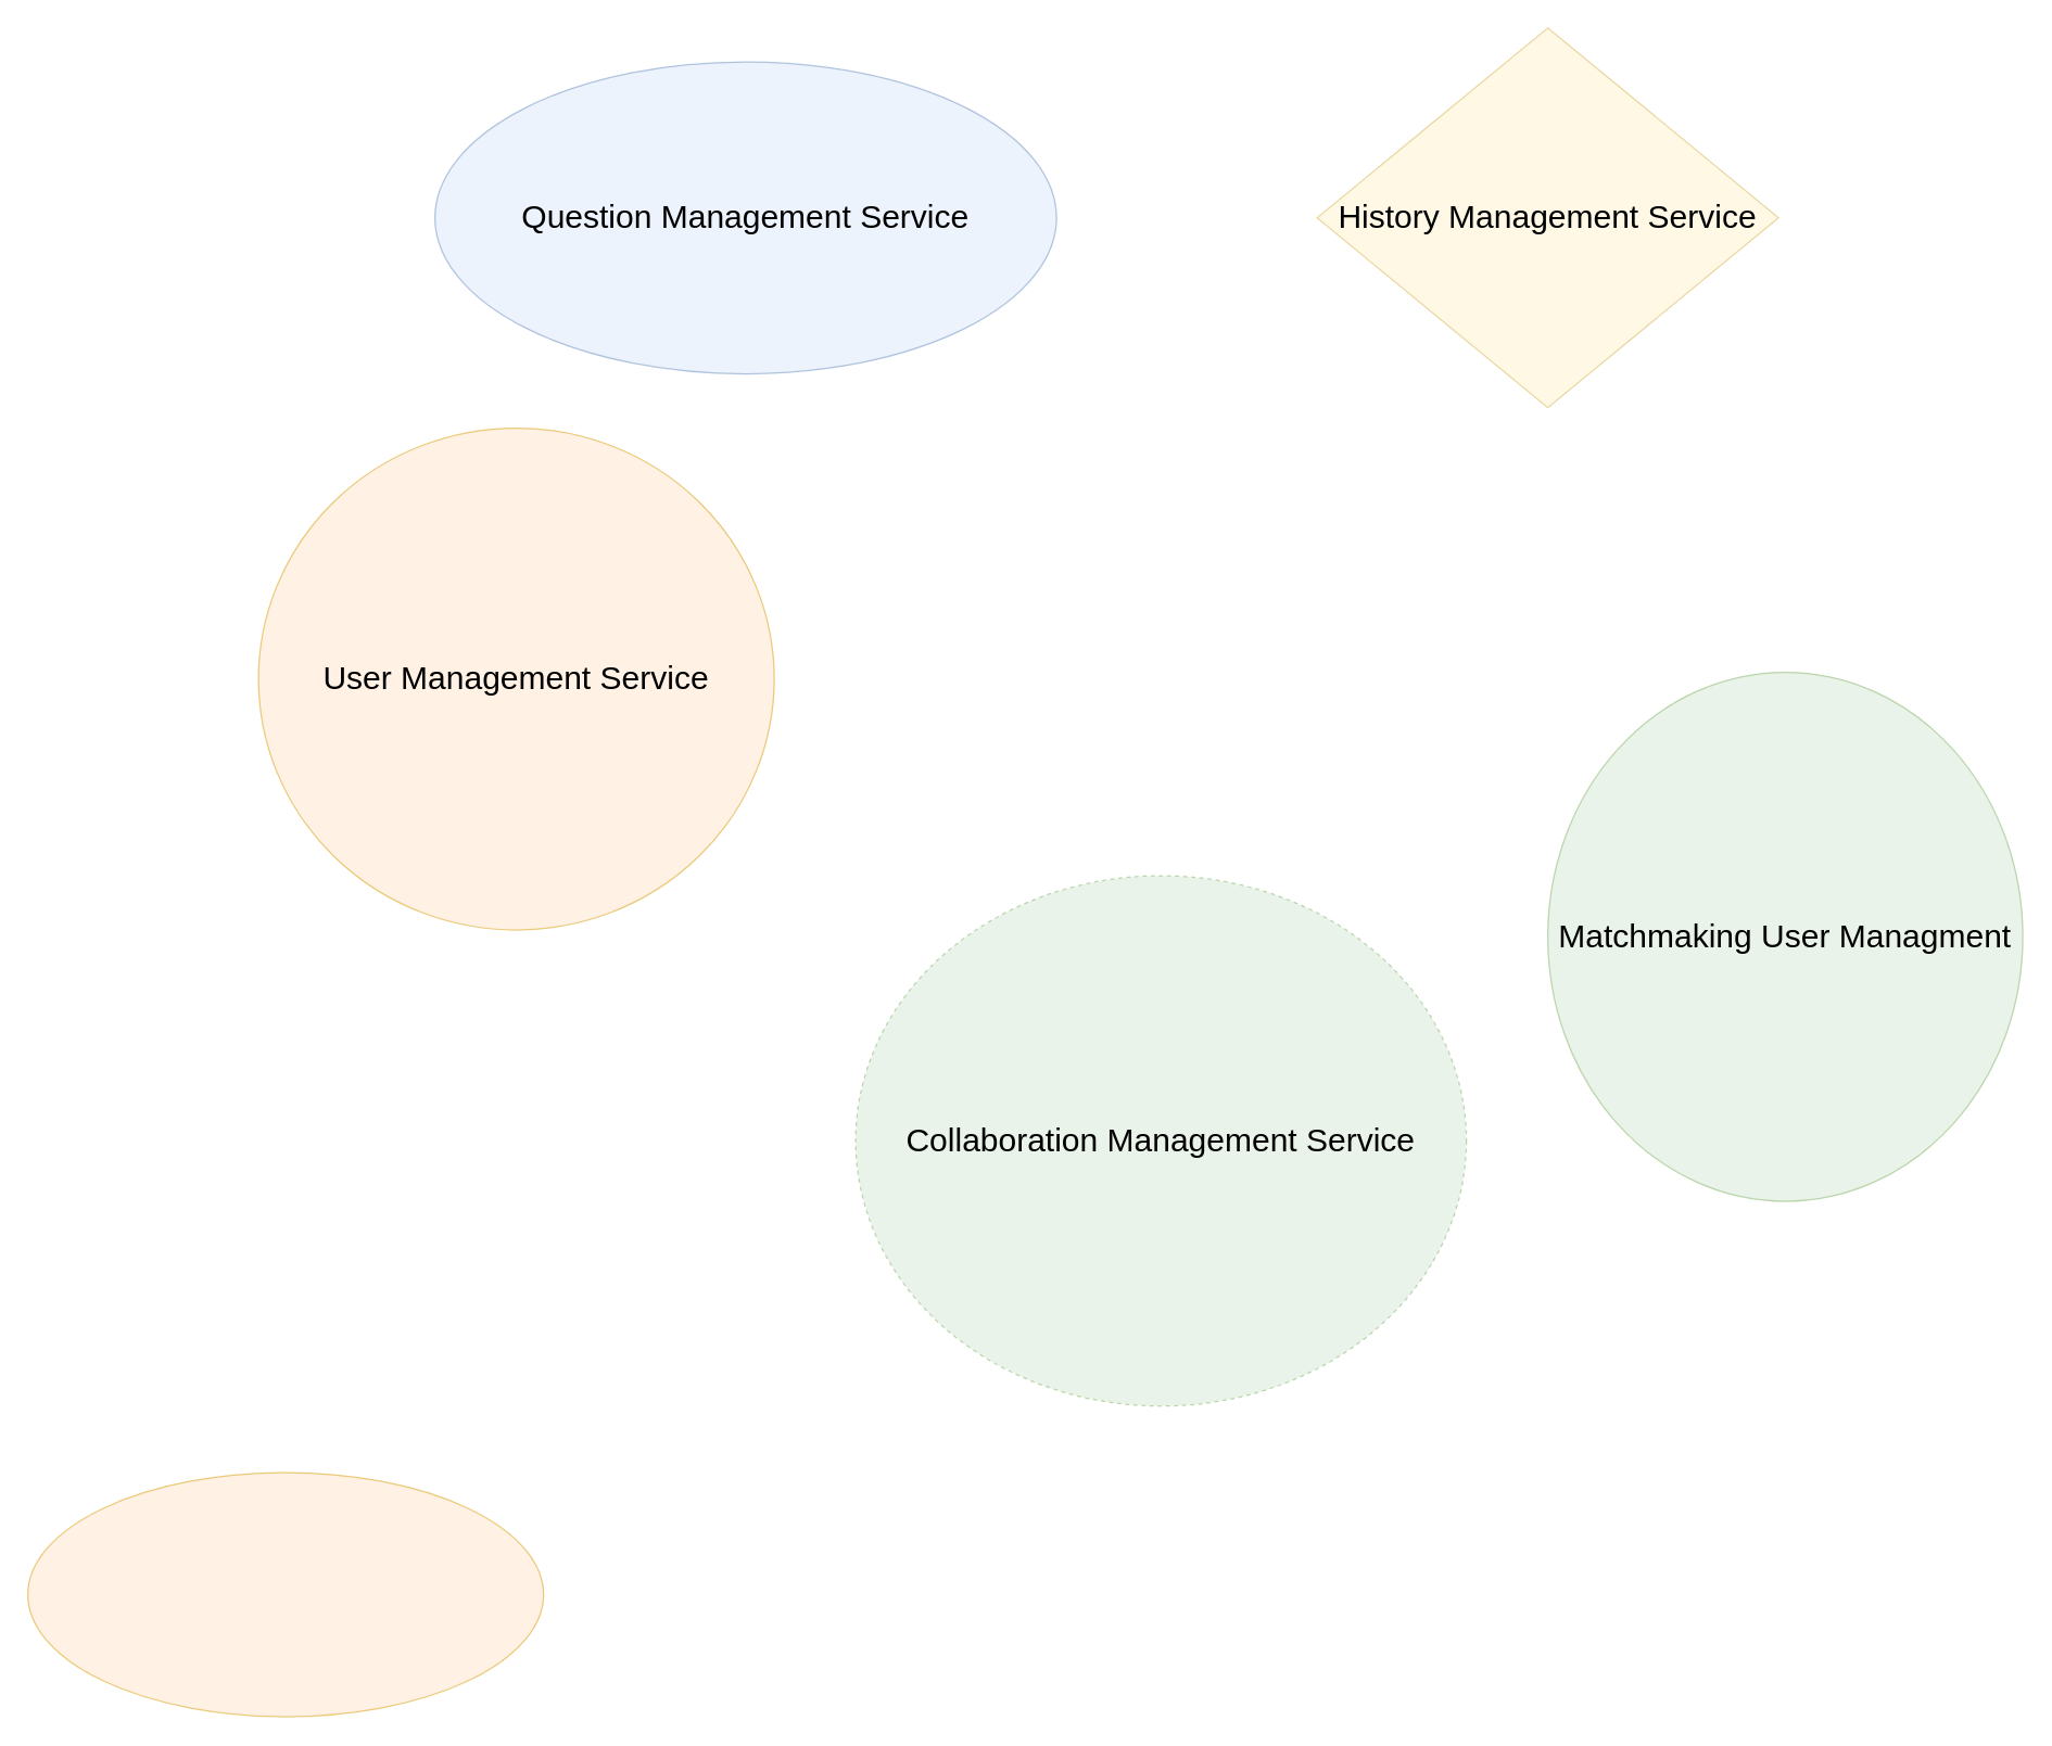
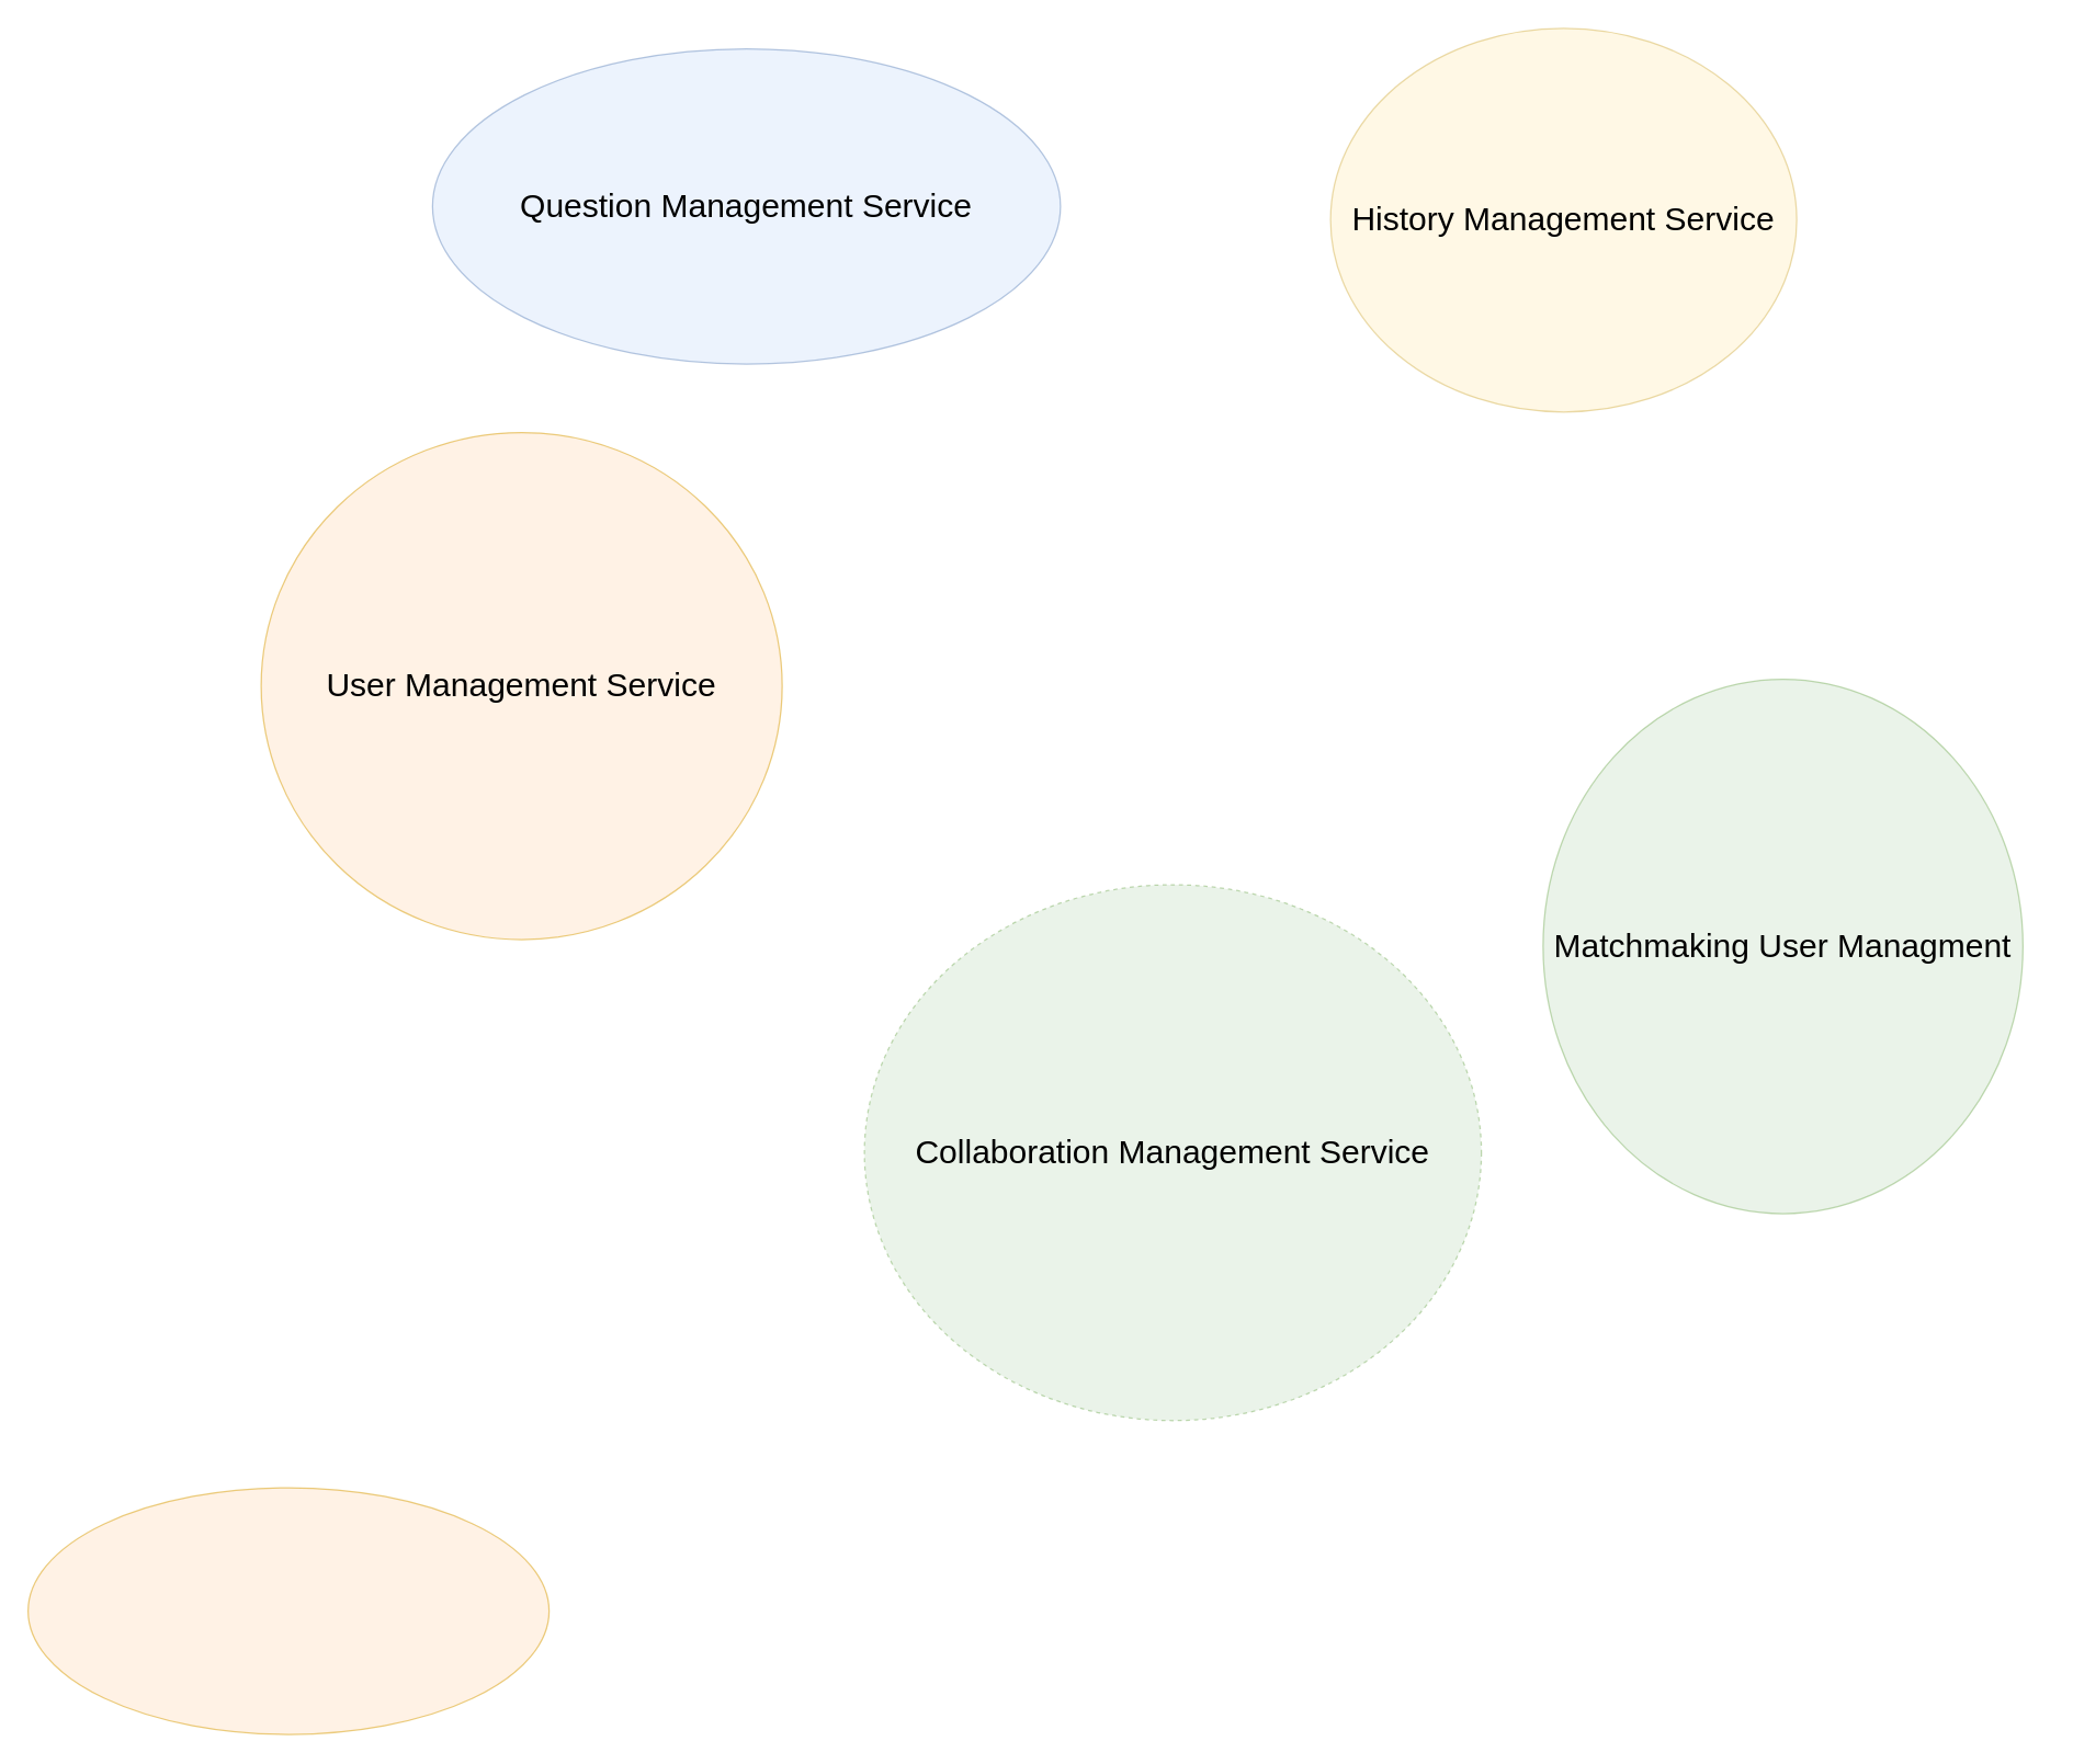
- <mxCell id="2" value="Question Management Service" style="ellipse;whiteSpace=wrap;html=1;rounded=0;shadow=0;strokeWidth=1;fillColor=#dae8fc;fontSize=24;align=center;strokeColor=#6c8ebf;opacity=50;" parent="1" vertex="1"><mxGeometry x="320" y="45" width="458" height="230" as="geometry" /></mxCell>
+ <mxCell id="2" value="Question Management Service" style="ellipse;whiteSpace=wrap;html=1;rounded=0;shadow=0;strokeWidth=1;fillColor=#dae8fc;fontSize=24;align=center;strokeColor=#6c8ebf;opacity=50;" parent="1" vertex="1"><mxGeometry x="315" y="35" width="458" height="230" as="geometry" /></mxCell>
- <mxCell id="7" value="History Management Service" style="rhombus;whiteSpace=wrap;html=1;shadow=0;strokeWidth=1;fillColor=#fff2cc;fontSize=24;align=center;strokeColor=#d6b656;opacity=50;" parent="1" vertex="1"><mxGeometry x="970" y="20" width="340" height="280" as="geometry" /></mxCell>
+ <mxCell id="7" value="History Management Service" style="ellipse;whiteSpace=wrap;html=1;rounded=0;shadow=0;strokeWidth=1;fillColor=#fff2cc;fontSize=24;align=center;strokeColor=#d6b656;opacity=50;" parent="1" vertex="1"><mxGeometry x="970" y="20" width="340" height="280" as="geometry" /></mxCell>
- <mxCell id="5" value="Matchmaking User Managment" style="ellipse;whiteSpace=wrap;html=1;rounded=0;shadow=0;strokeWidth=1;fillColor=#d5e8d4;fontSize=24;align=center;strokeColor=#82b366;opacity=50;" parent="1" vertex="1"><mxGeometry x="1140" y="495" width="350" height="390" as="geometry" /></mxCell>
+ <mxCell id="5" value="Matchmaking User Managment" style="ellipse;whiteSpace=wrap;html=1;rounded=0;shadow=0;strokeWidth=1;fillColor=#d5e8d4;fontSize=24;align=center;strokeColor=#82b366;opacity=50;" parent="1" vertex="1"><mxGeometry x="1125" y="495" width="350" height="390" as="geometry" /></mxCell>
